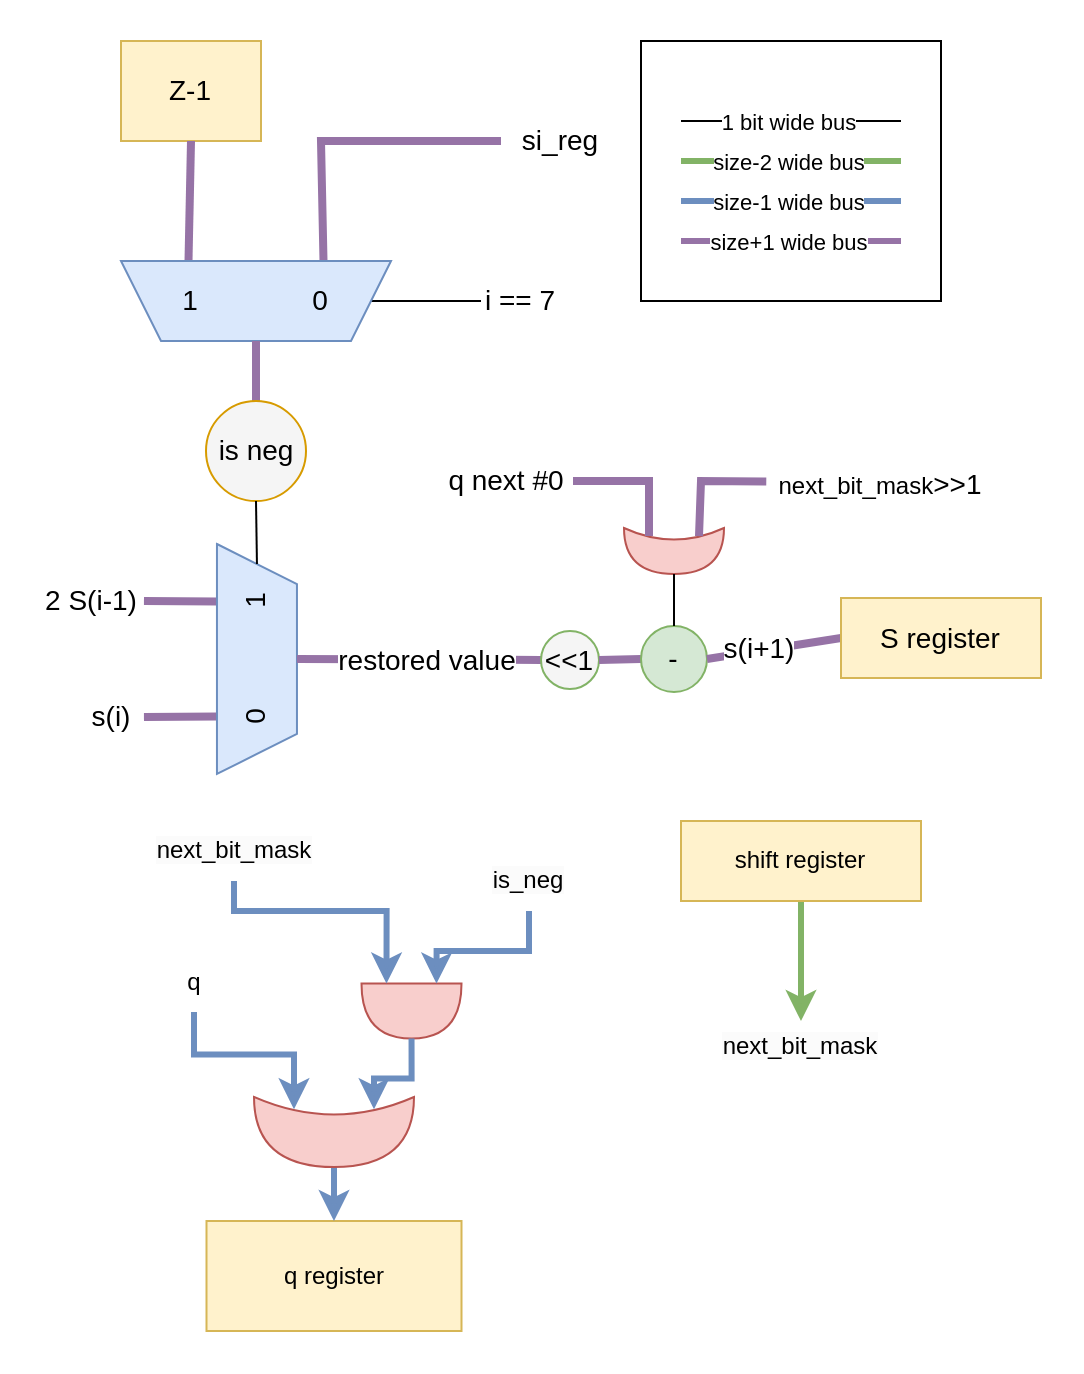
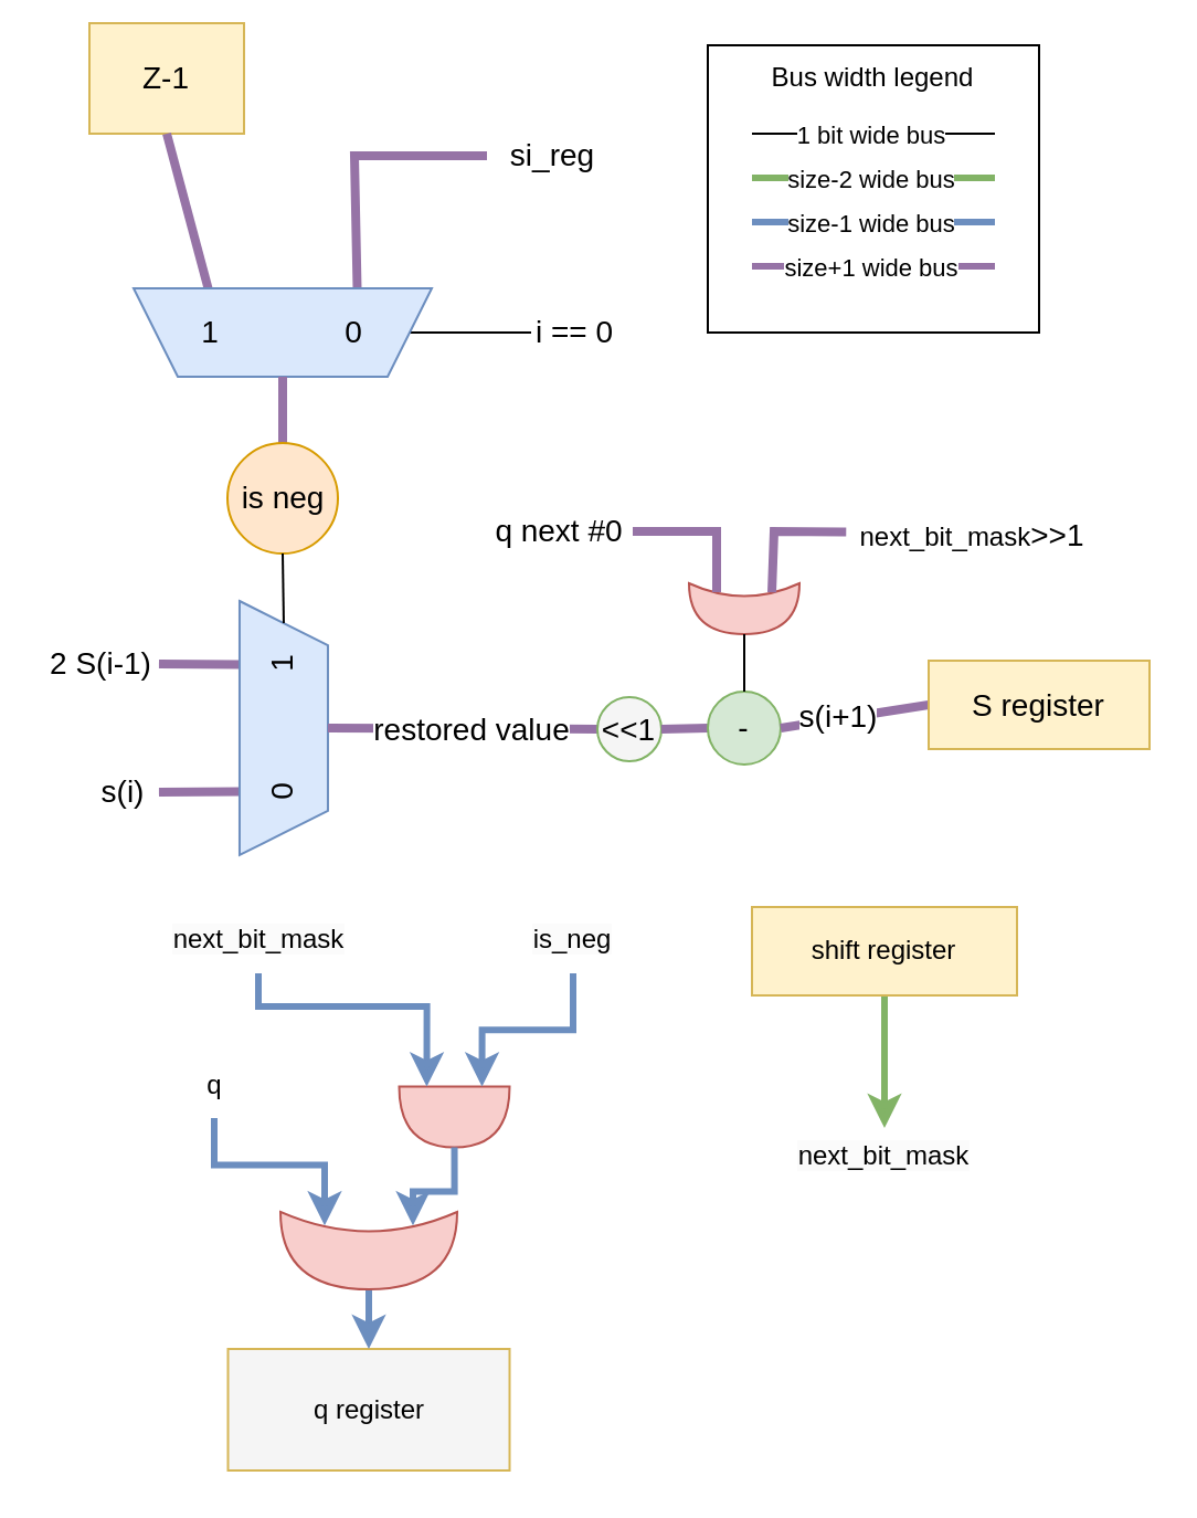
+ <mxCell id="61" value="Bus width legend" style="text;html=1;align=center;verticalAlign=middle;whiteSpace=wrap;rounded=0;" parent="50" vertex="1"><mxGeometry x="20" width="110" height="30" as="geometry" /></mxCell>
- <mxCell id="2" value="&lt;font style=&quot;font-size: 14px;&quot;&gt;Z-1&lt;/font&gt;" style="rounded=0;whiteSpace=wrap;html=1;fontSize=14;fillColor=#fff2cc;strokeColor=#d6b656;" parent="1" vertex="1"><mxGeometry x="60" y="20" width="70" height="50" as="geometry" /></mxCell>
+ <mxCell id="2" value="&lt;font style=&quot;font-size: 14px;&quot;&gt;Z-1&lt;/font&gt;" style="rounded=0;whiteSpace=wrap;html=1;fontSize=14;fillColor=#fff2cc;strokeColor=#d6b656;" parent="1" vertex="1"><mxGeometry x="40" y="10" width="70" height="50" as="geometry" /></mxCell>
- <mxCell id="7" value="si_reg" style="text;html=1;align=center;verticalAlign=middle;whiteSpace=wrap;rounded=0;fontSize=14;" parent="1" vertex="1"><mxGeometry x="250" y="55" width="60" height="30" as="geometry" /></mxCell>
+ <mxCell id="7" value="si_reg" style="text;html=1;align=center;verticalAlign=middle;whiteSpace=wrap;rounded=0;fontSize=14;" parent="1" vertex="1"><mxGeometry x="220" y="55" width="60" height="30" as="geometry" /></mxCell>
- <mxCell id="6" value="i == 7" style="text;html=1;align=center;verticalAlign=middle;whiteSpace=wrap;rounded=0;fontSize=14;" parent="1" vertex="1"><mxGeometry x="240" y="135" width="40" height="30" as="geometry" /></mxCell>
+ <mxCell id="6" value="i == 0" style="text;html=1;align=center;verticalAlign=middle;whiteSpace=wrap;rounded=0;fontSize=14;" parent="1" vertex="1"><mxGeometry x="240" y="135" width="40" height="30" as="geometry" /></mxCell>
- <mxCell id="13" value="is neg" style="ellipse;whiteSpace=wrap;html=1;aspect=fixed;fontSize=14;fillColor=#f5f5f5;strokeColor=#d79b00;" parent="1" vertex="1"><mxGeometry x="102.5" y="200" width="50" height="50" as="geometry" /></mxCell>
+ <mxCell id="13" value="is neg" style="ellipse;whiteSpace=wrap;html=1;aspect=fixed;fontSize=14;fillColor=#ffe6cc;strokeColor=#d79b00;" parent="1" vertex="1"><mxGeometry x="102.5" y="200" width="50" height="50" as="geometry" /></mxCell>
- <mxCell id="45" value="&lt;span style=&quot;color: rgb(0, 0, 0); font-family: Helvetica; font-size: 12px; font-style: normal; font-variant-ligatures: normal; font-variant-caps: normal; font-weight: 400; letter-spacing: normal; orphans: 2; text-align: center; text-indent: 0px; text-transform: none; widows: 2; word-spacing: 0px; -webkit-text-stroke-width: 0px; white-space: normal; background-color: rgb(251, 251, 251); text-decoration-thickness: initial; text-decoration-style: initial; text-decoration-color: initial; display: inline !important; float: none;&quot;&gt;is_neg&lt;/span&gt;" style="text;html=1;align=center;verticalAlign=middle;whiteSpace=wrap;rounded=0;" parent="1" vertex="1"><mxGeometry x="224" y="425" width="80" height="30" as="geometry" /></mxCell>
+ <mxCell id="45" value="&lt;span style=&quot;color: rgb(0, 0, 0); font-family: Helvetica; font-size: 12px; font-style: normal; font-variant-ligatures: normal; font-variant-caps: normal; font-weight: 400; letter-spacing: normal; orphans: 2; text-align: center; text-indent: 0px; text-transform: none; widows: 2; word-spacing: 0px; -webkit-text-stroke-width: 0px; white-space: normal; background-color: rgb(251, 251, 251); text-decoration-thickness: initial; text-decoration-style: initial; text-decoration-color: initial; display: inline !important; float: none;&quot;&gt;is_neg&lt;/span&gt;" style="text;html=1;align=center;verticalAlign=middle;whiteSpace=wrap;rounded=0;" parent="1" vertex="1"><mxGeometry x="219" y="410" width="80" height="30" as="geometry" /></mxCell>
- <mxCell id="36" value="q register" style="rounded=0;whiteSpace=wrap;html=1;fillColor=#fff2cc;strokeColor=#d6b656;" parent="1" vertex="1"><mxGeometry x="102.75" y="610" width="127.5" height="55" as="geometry" /></mxCell>
+ <mxCell id="36" value="q register" style="rounded=0;whiteSpace=wrap;html=1;fillColor=#f5f5f5;strokeColor=#d6b656;" parent="1" vertex="1"><mxGeometry x="102.75" y="610" width="127.5" height="55" as="geometry" /></mxCell>
